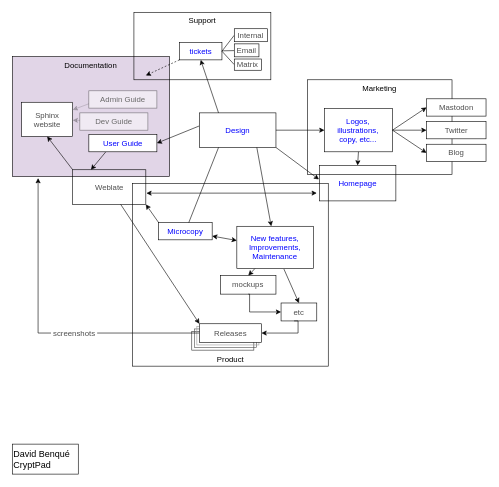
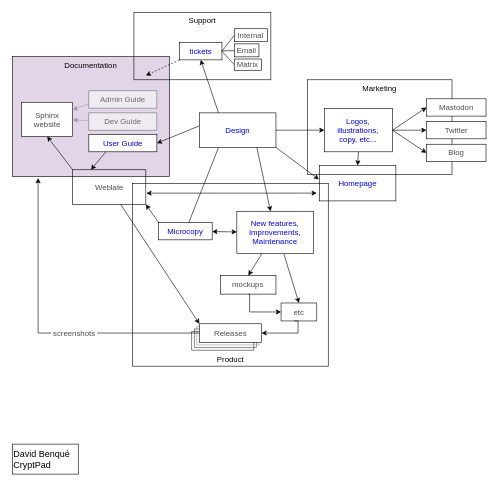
- <mxCell id="37" value="Dev Guide" style="rounded=0;whiteSpace=wrap;html=1;labelBackgroundColor=none;opacity=50;fontColor=#696969;fontSize=13;" parent="2" vertex="1"><mxGeometry x="112.629" y="167.696" width="113.448" height="28.851" as="geometry" /></mxCell>
+ <mxCell id="37" value="Dev Guide" style="rounded=0;whiteSpace=wrap;html=1;labelBackgroundColor=none;opacity=50;fontColor=#696969;fontSize=13;" parent="2" vertex="1"><mxGeometry x="127.629" y="167.696" width="113.448" height="28.851" as="geometry" /></mxCell>
- <mxCell id="20" value="New features,&lt;br style=&quot;font-size: 13px;&quot;&gt;Improvements,&lt;br style=&quot;font-size: 13px;&quot;&gt;Maintenance" style="rounded=0;whiteSpace=wrap;html=1;labelBackgroundColor=none;fontColor=#0000FF;fontSize=13;" parent="2" vertex="1"><mxGeometry x="374.378" y="356.785" width="127.629" height="70.685" as="geometry" /></mxCell>
+ <mxCell id="20" value="New features,&lt;br style=&quot;font-size: 13px;&quot;&gt;Improvements,&lt;br style=&quot;font-size: 13px;&quot;&gt;Maintenance" style="rounded=0;whiteSpace=wrap;html=1;labelBackgroundColor=none;fontColor=#0000FF;fontSize=13;" parent="2" vertex="1"><mxGeometry x="374.378" y="331.785" width="127.629" height="70.685" as="geometry" /></mxCell>
